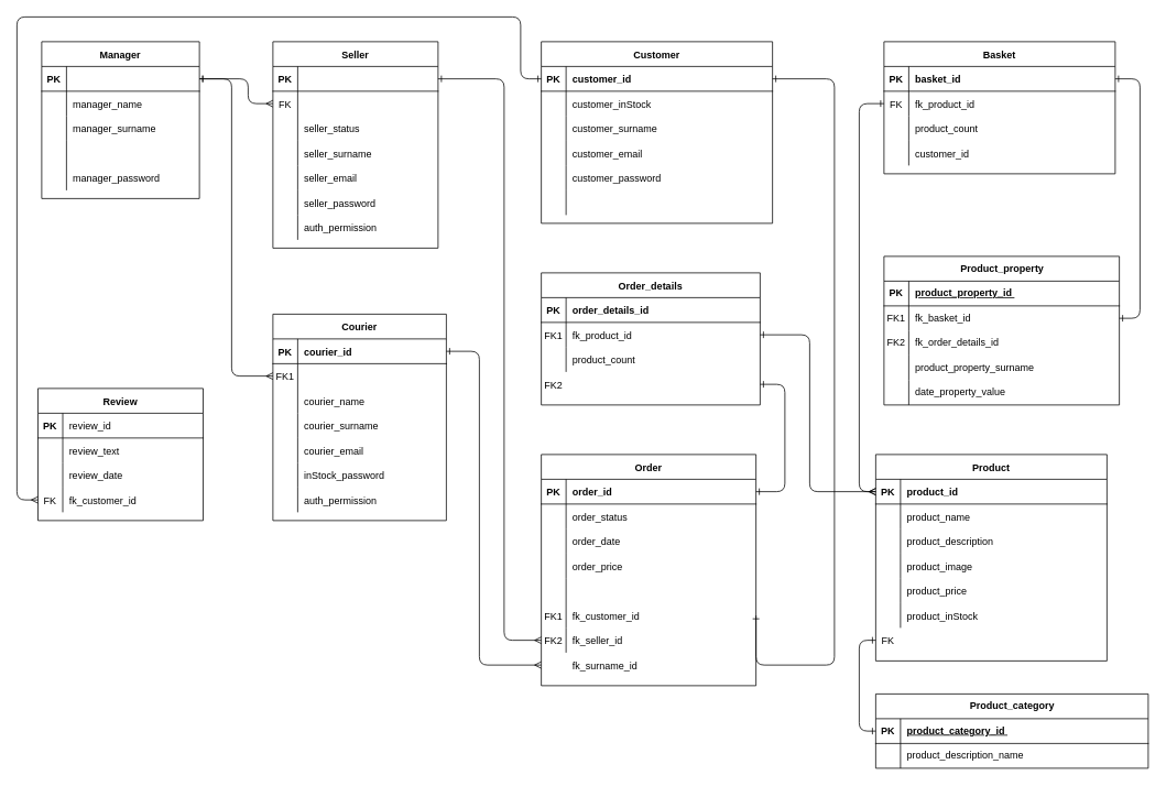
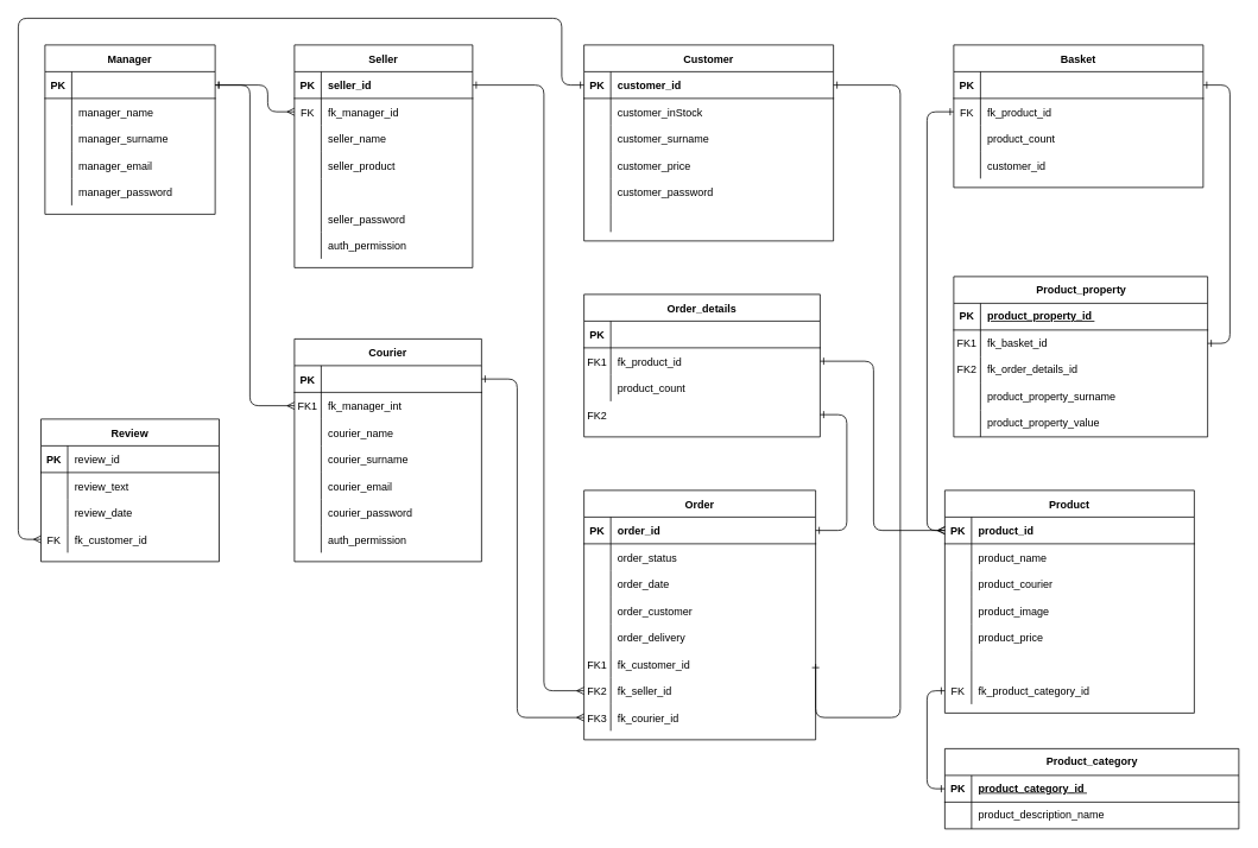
+ <mxCell id="39" value="seller_id " style="shape=partialRectangle;overflow=hidden;connectable=0;fillColor=none;top=0;left=0;bottom=0;right=0;align=left;spacingLeft=6;fontStyle=1;labelBackgroundColor=none;rounded=0;" vertex="1" parent="37"><mxGeometry x="30" width="170" height="30" as="geometry"><mxRectangle width="170" height="30" as="alternateBounds" /></mxGeometry></mxCell>
- <mxCell id="85" value="basket_id" style="shape=partialRectangle;overflow=hidden;connectable=0;fillColor=none;top=0;left=0;bottom=0;right=0;align=left;spacingLeft=6;fontStyle=1;labelBackgroundColor=none;rounded=0;" vertex="1" parent="83"><mxGeometry x="30" width="250" height="30" as="geometry"><mxRectangle width="250" height="30" as="alternateBounds" /></mxGeometry></mxCell>
+ <mxCell id="42" value="fk_manager_id " style="shape=partialRectangle;overflow=hidden;connectable=0;fillColor=none;top=0;left=0;bottom=0;right=0;align=left;spacingLeft=6;labelBackgroundColor=none;rounded=0;" vertex="1" parent="40"><mxGeometry x="30" width="170" height="30" as="geometry"><mxRectangle width="170" height="30" as="alternateBounds" /></mxGeometry></mxCell>
- <mxCell id="45" value="seller_status " style="shape=partialRectangle;overflow=hidden;connectable=0;fillColor=none;top=0;left=0;bottom=0;right=0;align=left;spacingLeft=6;labelBackgroundColor=none;rounded=0;" vertex="1" parent="43"><mxGeometry x="30" width="170" height="30" as="geometry"><mxRectangle width="170" height="30" as="alternateBounds" /></mxGeometry></mxCell>
+ <mxCell id="45" value="seller_name " style="shape=partialRectangle;overflow=hidden;connectable=0;fillColor=none;top=0;left=0;bottom=0;right=0;align=left;spacingLeft=6;labelBackgroundColor=none;rounded=0;" vertex="1" parent="43"><mxGeometry x="30" width="170" height="30" as="geometry"><mxRectangle width="170" height="30" as="alternateBounds" /></mxGeometry></mxCell>
+ <mxCell id="32" value="manager_email " style="shape=partialRectangle;overflow=hidden;connectable=0;fillColor=none;top=0;left=0;bottom=0;right=0;align=left;spacingLeft=6;labelBackgroundColor=none;rounded=0;" vertex="1" parent="30"><mxGeometry x="30" width="161" height="30" as="geometry"><mxRectangle width="161" height="30" as="alternateBounds" /></mxGeometry></mxCell>
- <mxCell id="48" value="seller_surname " style="shape=partialRectangle;overflow=hidden;connectable=0;fillColor=none;top=0;left=0;bottom=0;right=0;align=left;spacingLeft=6;labelBackgroundColor=none;rounded=0;" vertex="1" parent="46"><mxGeometry x="30" width="170" height="30" as="geometry"><mxRectangle width="170" height="30" as="alternateBounds" /></mxGeometry></mxCell>
+ <mxCell id="48" value="seller_product " style="shape=partialRectangle;overflow=hidden;connectable=0;fillColor=none;top=0;left=0;bottom=0;right=0;align=left;spacingLeft=6;labelBackgroundColor=none;rounded=0;" vertex="1" parent="46"><mxGeometry x="30" width="170" height="30" as="geometry"><mxRectangle width="170" height="30" as="alternateBounds" /></mxGeometry></mxCell>
- <mxCell id="14" value="customer_email " style="shape=partialRectangle;overflow=hidden;connectable=0;fillColor=none;top=0;left=0;bottom=0;right=0;align=left;spacingLeft=6;labelBackgroundColor=none;rounded=0;" vertex="1" parent="12"><mxGeometry x="30" width="250" height="30" as="geometry"><mxRectangle width="250" height="30" as="alternateBounds" /></mxGeometry></mxCell>
+ <mxCell id="14" value="customer_price " style="shape=partialRectangle;overflow=hidden;connectable=0;fillColor=none;top=0;left=0;bottom=0;right=0;align=left;spacingLeft=6;labelBackgroundColor=none;rounded=0;" vertex="1" parent="12"><mxGeometry x="30" width="250" height="30" as="geometry"><mxRectangle width="250" height="30" as="alternateBounds" /></mxGeometry></mxCell>
- <mxCell id="51" value="seller_email " style="shape=partialRectangle;overflow=hidden;connectable=0;fillColor=none;top=0;left=0;bottom=0;right=0;align=left;spacingLeft=6;labelBackgroundColor=none;rounded=0;" vertex="1" parent="49"><mxGeometry x="30" width="170" height="30" as="geometry"><mxRectangle width="170" height="30" as="alternateBounds" /></mxGeometry></mxCell>
- <mxCell id="148" value="order_details_id" style="shape=partialRectangle;overflow=hidden;connectable=0;fillColor=none;top=0;left=0;bottom=0;right=0;align=left;spacingLeft=6;fontStyle=1;labelBackgroundColor=none;rounded=0;" vertex="1" parent="146"><mxGeometry x="30" width="235" height="30" as="geometry"><mxRectangle width="235" height="30" as="alternateBounds" /></mxGeometry></mxCell>
- <mxCell id="62" value="сourier_id " style="shape=partialRectangle;overflow=hidden;connectable=0;fillColor=none;top=0;left=0;bottom=0;right=0;align=left;spacingLeft=6;fontStyle=1;labelBackgroundColor=none;rounded=0;" vertex="1" parent="60"><mxGeometry x="30" width="180" height="30" as="geometry"><mxRectangle width="180" height="30" as="alternateBounds" /></mxGeometry></mxCell>
+ <mxCell id="65" value="fk_manager_int " style="shape=partialRectangle;overflow=hidden;connectable=0;fillColor=none;top=0;left=0;bottom=0;right=0;align=left;spacingLeft=6;labelBackgroundColor=none;rounded=0;" vertex="1" parent="63"><mxGeometry x="30" width="180" height="30" as="geometry"><mxRectangle width="180" height="30" as="alternateBounds" /></mxGeometry></mxCell>
- <mxCell id="179" value="date_property_value&amp;nbsp;" style="shape=partialRectangle;connectable=0;fillColor=none;top=0;left=0;bottom=0;right=0;align=left;spacingLeft=6;overflow=hidden;whiteSpace=wrap;html=1;rounded=0;" vertex="1" parent="177"><mxGeometry x="30" width="255" height="30" as="geometry"><mxRectangle width="255" height="30" as="alternateBounds" /></mxGeometry></mxCell>
+ <mxCell id="179" value="product_property_value&amp;nbsp;" style="shape=partialRectangle;connectable=0;fillColor=none;top=0;left=0;bottom=0;right=0;align=left;spacingLeft=6;overflow=hidden;whiteSpace=wrap;html=1;rounded=0;" vertex="1" parent="177"><mxGeometry x="30" width="255" height="30" as="geometry"><mxRectangle width="255" height="30" as="alternateBounds" /></mxGeometry></mxCell>
- <mxCell id="77" value="inStock_password" style="shape=partialRectangle;overflow=hidden;connectable=0;fillColor=none;top=0;left=0;bottom=0;right=0;align=left;spacingLeft=6;labelBackgroundColor=none;rounded=0;" vertex="1" parent="75"><mxGeometry x="30" width="180" height="30" as="geometry"><mxRectangle width="180" height="30" as="alternateBounds" /></mxGeometry></mxCell>
+ <mxCell id="77" value="courier_password" style="shape=partialRectangle;overflow=hidden;connectable=0;fillColor=none;top=0;left=0;bottom=0;right=0;align=left;spacingLeft=6;labelBackgroundColor=none;rounded=0;" vertex="1" parent="75"><mxGeometry x="30" width="180" height="30" as="geometry"><mxRectangle width="180" height="30" as="alternateBounds" /></mxGeometry></mxCell>
- <mxCell id="131" value="product_description " style="shape=partialRectangle;overflow=hidden;connectable=0;fillColor=none;top=0;left=0;bottom=0;right=0;align=left;spacingLeft=6;labelBackgroundColor=none;rounded=0;" vertex="1" parent="129"><mxGeometry x="30" width="250" height="30" as="geometry"><mxRectangle width="250" height="30" as="alternateBounds" /></mxGeometry></mxCell>
+ <mxCell id="131" value="product_courier " style="shape=partialRectangle;overflow=hidden;connectable=0;fillColor=none;top=0;left=0;bottom=0;right=0;align=left;spacingLeft=6;labelBackgroundColor=none;rounded=0;" vertex="1" parent="129"><mxGeometry x="30" width="250" height="30" as="geometry"><mxRectangle width="250" height="30" as="alternateBounds" /></mxGeometry></mxCell>
- <mxCell id="107" value="order_price " style="shape=partialRectangle;overflow=hidden;connectable=0;fillColor=none;top=0;left=0;bottom=0;right=0;align=left;spacingLeft=6;labelBackgroundColor=none;rounded=0;" vertex="1" parent="105"><mxGeometry x="30" width="230" height="30" as="geometry"><mxRectangle width="230" height="30" as="alternateBounds" /></mxGeometry></mxCell>
+ <mxCell id="107" value="order_customer " style="shape=partialRectangle;overflow=hidden;connectable=0;fillColor=none;top=0;left=0;bottom=0;right=0;align=left;spacingLeft=6;labelBackgroundColor=none;rounded=0;" vertex="1" parent="105"><mxGeometry x="30" width="230" height="30" as="geometry"><mxRectangle width="230" height="30" as="alternateBounds" /></mxGeometry></mxCell>
+ <mxCell id="110" value="order_delivery " style="shape=partialRectangle;overflow=hidden;connectable=0;fillColor=none;top=0;left=0;bottom=0;right=0;align=left;spacingLeft=6;labelBackgroundColor=none;rounded=0;" vertex="1" parent="108"><mxGeometry x="30" width="230" height="30" as="geometry"><mxRectangle width="230" height="30" as="alternateBounds" /></mxGeometry></mxCell>
- <mxCell id="140" value="product_inStock" style="shape=partialRectangle;overflow=hidden;connectable=0;fillColor=none;top=0;left=0;bottom=0;right=0;align=left;spacingLeft=6;labelBackgroundColor=none;rounded=0;" vertex="1" parent="138"><mxGeometry x="30" width="250" height="30" as="geometry"><mxRectangle width="250" height="30" as="alternateBounds" /></mxGeometry></mxCell>
+ <mxCell id="143" value="fk_product_category_id" style="shape=partialRectangle;overflow=hidden;connectable=0;fillColor=none;top=0;left=0;bottom=0;right=0;align=left;spacingLeft=6;labelBackgroundColor=none;rounded=0;" vertex="1" parent="141"><mxGeometry x="30" width="250" height="30" as="geometry"><mxRectangle width="250" height="30" as="alternateBounds" /></mxGeometry></mxCell>
+ <mxCell id="118" value="FK3" style="shape=partialRectangle;overflow=hidden;connectable=0;fillColor=none;top=0;left=0;bottom=0;right=0;labelBackgroundColor=none;rounded=0;" vertex="1" parent="117"><mxGeometry width="30" height="30" as="geometry"><mxRectangle width="30" height="30" as="alternateBounds" /></mxGeometry></mxCell>
- <mxCell id="119" value="fk_surname_id " style="shape=partialRectangle;overflow=hidden;connectable=0;fillColor=none;top=0;left=0;bottom=0;right=0;align=left;spacingLeft=6;labelBackgroundColor=none;rounded=0;" vertex="1" parent="117"><mxGeometry x="30" width="230" height="30" as="geometry"><mxRectangle width="230" height="30" as="alternateBounds" /></mxGeometry></mxCell>
+ <mxCell id="119" value="fk_courier_id " style="shape=partialRectangle;overflow=hidden;connectable=0;fillColor=none;top=0;left=0;bottom=0;right=0;align=left;spacingLeft=6;labelBackgroundColor=none;rounded=0;" vertex="1" parent="117"><mxGeometry x="30" width="230" height="30" as="geometry"><mxRectangle width="230" height="30" as="alternateBounds" /></mxGeometry></mxCell>
